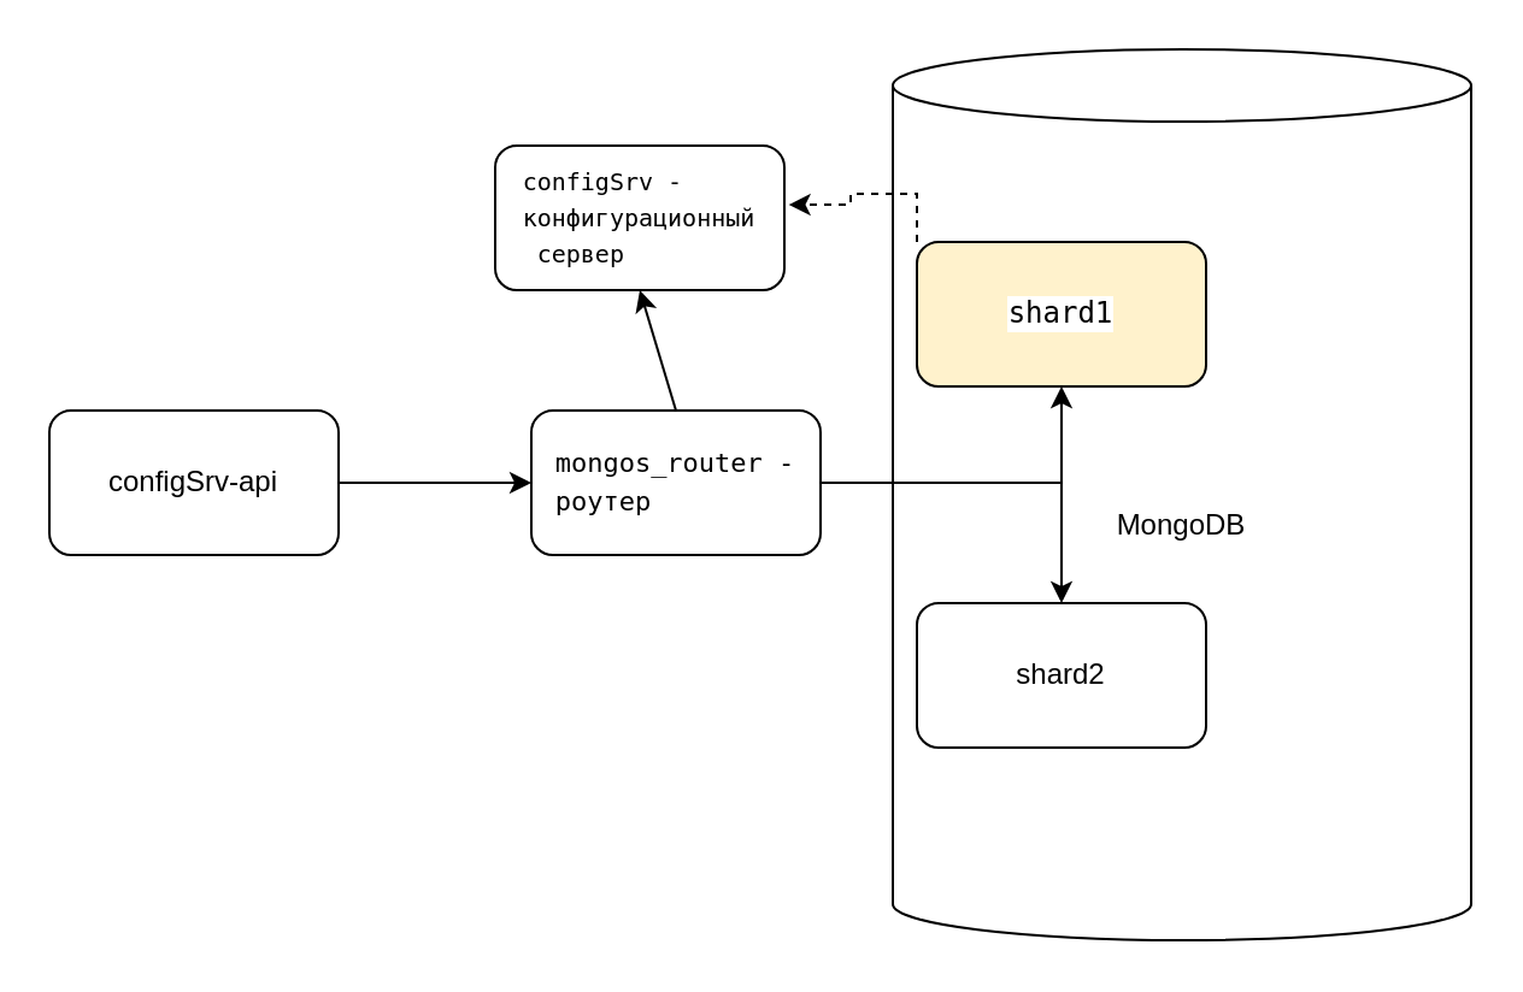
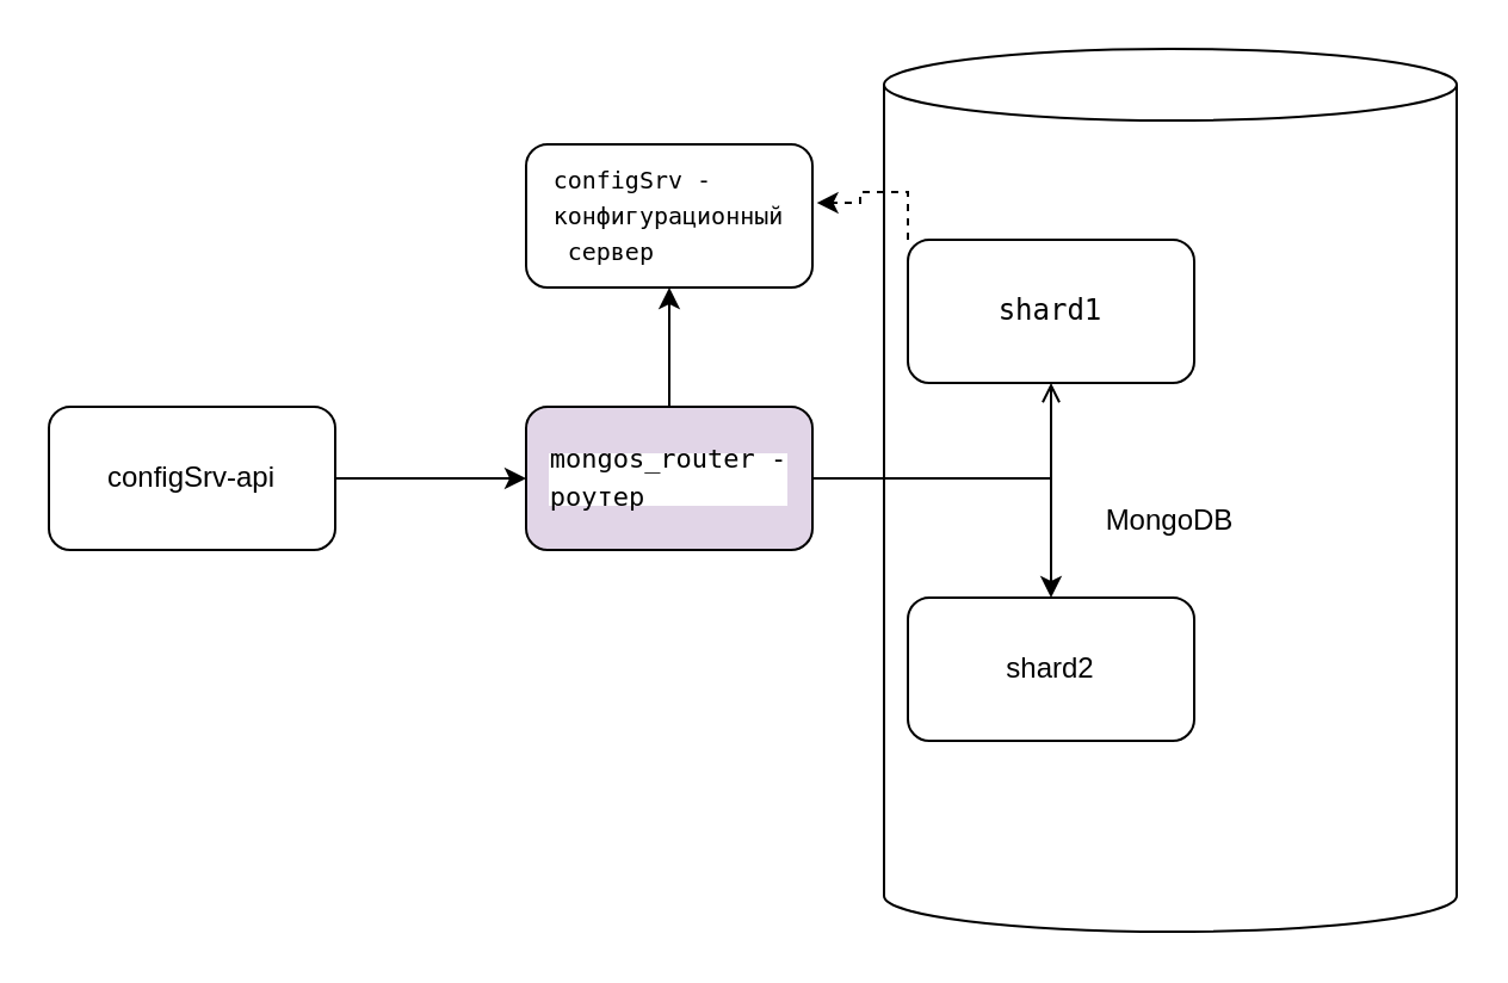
- <mxCell id="8" value="&lt;div style=&quot;text-align: start; background-color: rgb(255, 255, 255); font-size: 10px; line-height: 50%;&quot;&gt;&lt;pre style=&quot;font-family: &amp;quot;JetBrains Mono&amp;quot;, monospace; line-height: 50%;&quot;&gt;configSrv -&lt;/pre&gt;&lt;pre style=&quot;font-family: &amp;quot;JetBrains Mono&amp;quot;, monospace; line-height: 50%;&quot;&gt;конфигурационный&lt;/pre&gt;&lt;pre style=&quot;font-family: &amp;quot;JetBrains Mono&amp;quot;, monospace; line-height: 50%;&quot;&gt; сервер&lt;/pre&gt;&lt;/div&gt;" style="rounded=1;whiteSpace=wrap;html=1;" vertex="1" parent="1"><mxGeometry x="205" y="60" width="120" height="60" as="geometry" /></mxCell>
+ <mxCell id="8" value="&lt;div style=&quot;text-align: start; background-color: rgb(255, 255, 255); font-size: 10px; line-height: 50%;&quot;&gt;&lt;pre style=&quot;font-family: &amp;quot;JetBrains Mono&amp;quot;, monospace; line-height: 50%;&quot;&gt;configSrv -&lt;/pre&gt;&lt;pre style=&quot;font-family: &amp;quot;JetBrains Mono&amp;quot;, monospace; line-height: 50%;&quot;&gt;конфигурационный&lt;/pre&gt;&lt;pre style=&quot;font-family: &amp;quot;JetBrains Mono&amp;quot;, monospace; line-height: 50%;&quot;&gt; сервер&lt;/pre&gt;&lt;/div&gt;" style="rounded=1;whiteSpace=wrap;html=1;" vertex="1" parent="1"><mxGeometry x="220" y="60" width="120" height="60" as="geometry" /></mxCell>
- <mxCell id="10" value="&lt;div style=&quot;text-align: start; background-color: rgb(255, 255, 255);&quot;&gt;&lt;pre style=&quot;font-family: &amp;quot;JetBrains Mono&amp;quot;, monospace;&quot;&gt;shard1&lt;/pre&gt;&lt;/div&gt;" style="rounded=1;whiteSpace=wrap;html=1;fillColor=#fff2cc;" vertex="1" parent="1"><mxGeometry x="380" y="100" width="120" height="60" as="geometry" /></mxCell>
+ <mxCell id="10" value="&lt;div style=&quot;text-align: start; background-color: rgb(255, 255, 255);&quot;&gt;&lt;pre style=&quot;font-family: &amp;quot;JetBrains Mono&amp;quot;, monospace;&quot;&gt;shard1&lt;/pre&gt;&lt;/div&gt;" style="rounded=1;whiteSpace=wrap;html=1;" vertex="1" parent="1"><mxGeometry x="380" y="100" width="120" height="60" as="geometry" /></mxCell>
- <mxCell id="5" style="edgeStyle=orthogonalEdgeStyle;rounded=0;orthogonalLoop=1;jettySize=auto;html=1;exitX=1;exitY=0.5;exitDx=0;exitDy=0;" edge="1" parent="1" source="7" target="10"><mxGeometry relative="1" as="geometry"><mxPoint x="410" y="130" as="targetPoint" /></mxGeometry></mxCell>
+ <mxCell id="5" style="edgeStyle=orthogonalEdgeStyle;rounded=0;orthogonalLoop=1;jettySize=auto;html=1;exitX=1;exitY=0.5;exitDx=0;exitDy=0;endArrow=open;" edge="1" parent="1" source="7" target="10"><mxGeometry relative="1" as="geometry"><mxPoint x="410" y="130" as="targetPoint" /></mxGeometry></mxCell>
- <mxCell id="7" value="&lt;div style=&quot;text-align: start; background-color: rgb(255, 255, 255); font-size: 11px; line-height: 50%;&quot;&gt;&lt;pre style=&quot;font-family: &amp;quot;JetBrains Mono&amp;quot;, monospace; line-height: 50%;&quot;&gt;mongos_router -&lt;/pre&gt;&lt;pre style=&quot;font-family: &amp;quot;JetBrains Mono&amp;quot;, monospace; line-height: 50%;&quot;&gt;роутер&lt;/pre&gt;&lt;/div&gt;" style="rounded=1;whiteSpace=wrap;html=1;" vertex="1" parent="1"><mxGeometry x="220" y="170" width="120" height="60" as="geometry" /></mxCell>
+ <mxCell id="7" value="&lt;div style=&quot;text-align: start; background-color: rgb(255, 255, 255); font-size: 11px; line-height: 50%;&quot;&gt;&lt;pre style=&quot;font-family: &amp;quot;JetBrains Mono&amp;quot;, monospace; line-height: 50%;&quot;&gt;mongos_router -&lt;/pre&gt;&lt;pre style=&quot;font-family: &amp;quot;JetBrains Mono&amp;quot;, monospace; line-height: 50%;&quot;&gt;роутер&lt;/pre&gt;&lt;/div&gt;" style="rounded=1;whiteSpace=wrap;html=1;fillColor=#e1d5e7;" vertex="1" parent="1"><mxGeometry x="220" y="170" width="120" height="60" as="geometry" /></mxCell>
